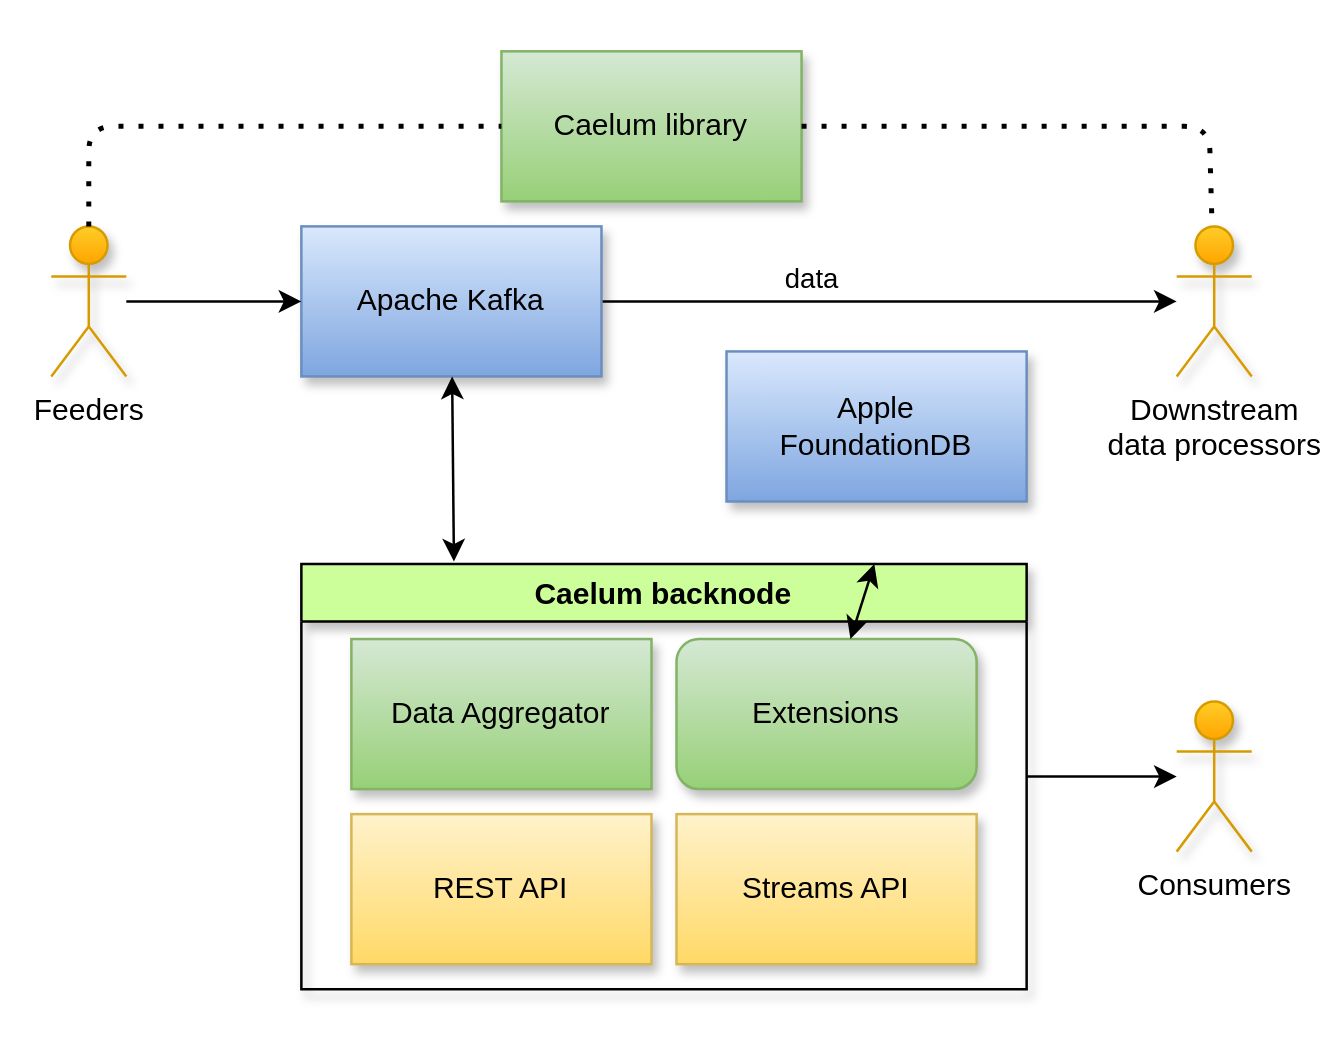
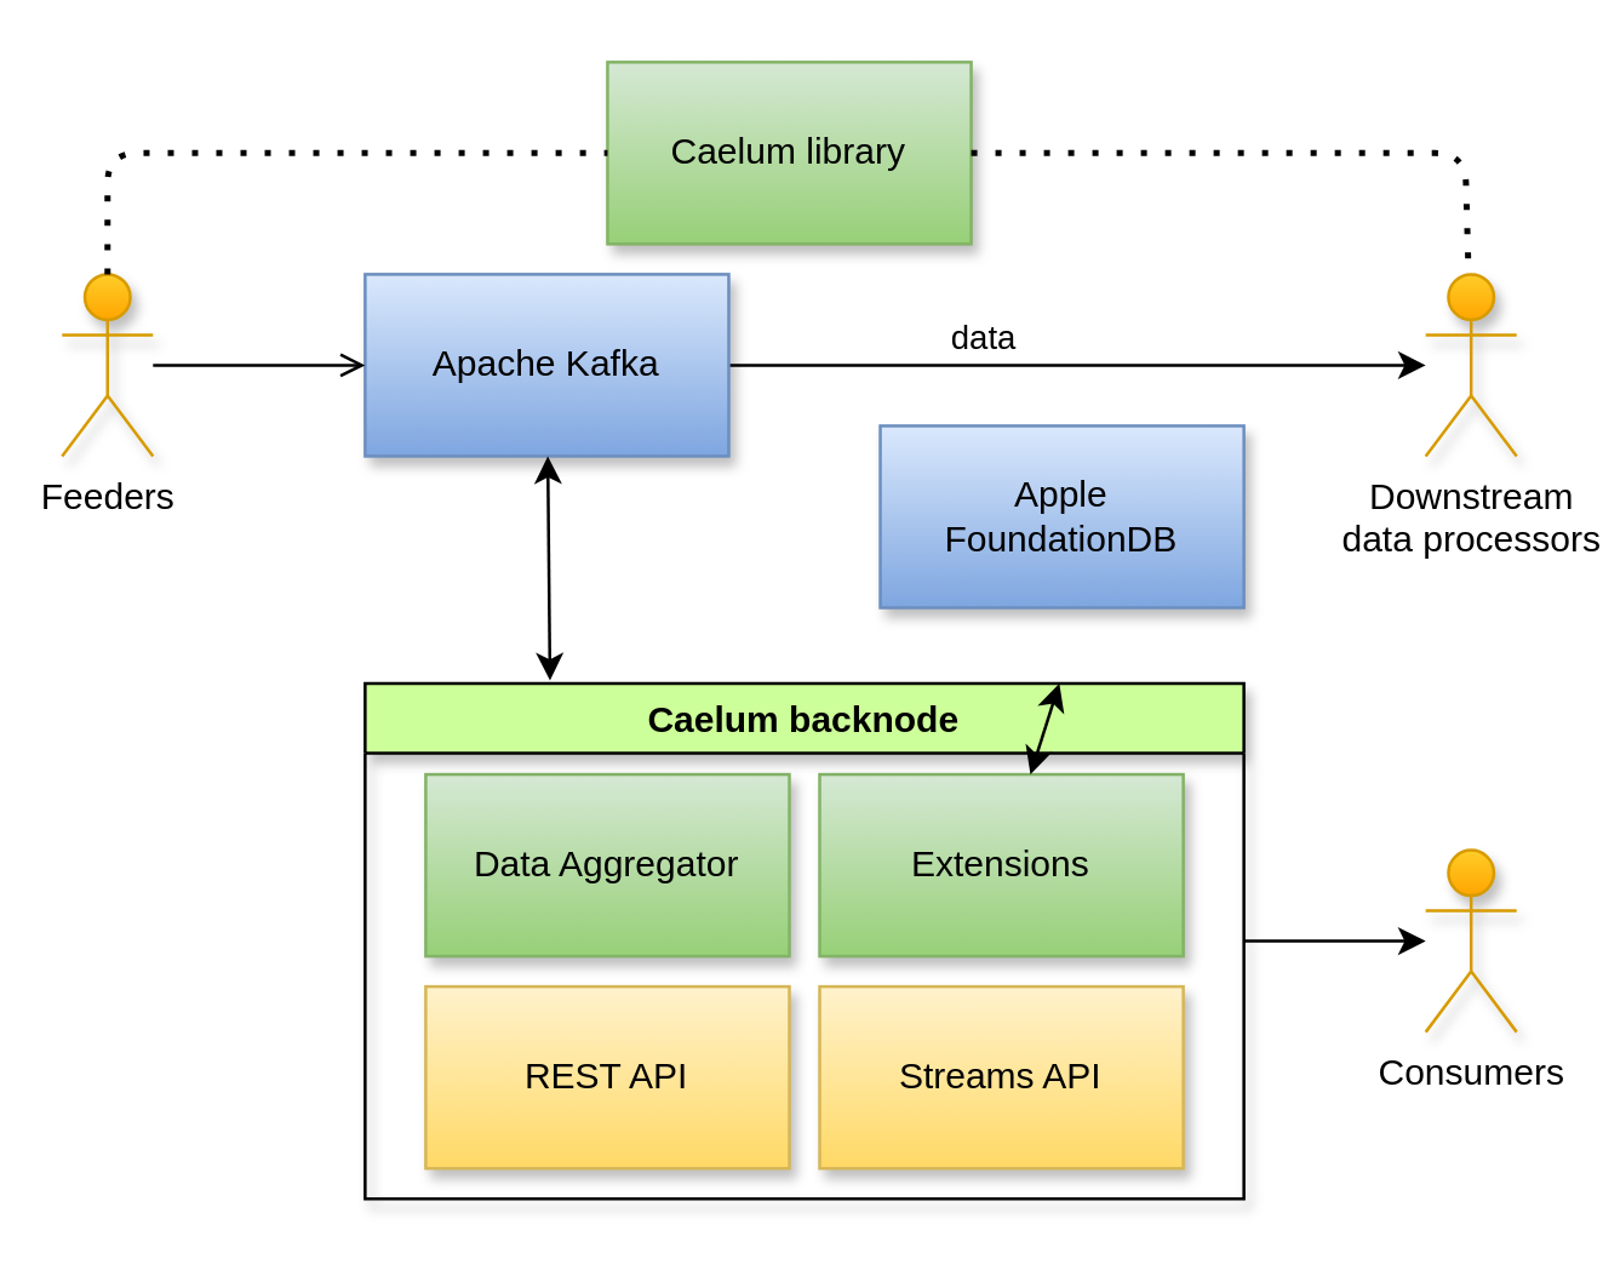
- <mxCell id="17" value="" style="endArrow=classic;html=1;entryX=0;entryY=0.5;entryDx=0;entryDy=0;" edge="1" parent="1" source="7" target="4"><mxGeometry width="50" height="50" relative="1" as="geometry"><mxPoint x="250" y="320" as="sourcePoint" /><mxPoint x="300" y="270" as="targetPoint" /><Array as="points" /></mxGeometry></mxCell>
+ <mxCell id="17" value="" style="endArrow=open;html=1;entryX=0;entryY=0.5;entryDx=0;entryDy=0;" edge="1" parent="1" source="7" target="4"><mxGeometry width="50" height="50" relative="1" as="geometry"><mxPoint x="250" y="320" as="sourcePoint" /><mxPoint x="300" y="270" as="targetPoint" /><Array as="points" /></mxGeometry></mxCell>
- <mxCell id="13" value="Extensions" style="whiteSpace=wrap;html=1;shadow=1;glass=0;sketch=0;fillColor=#d5e8d4;gradientColor=#97d077;strokeColor=#82b366;rounded=1;" vertex="1" parent="1"><mxGeometry x="270" y="255" width="120" height="60" as="geometry" /></mxCell>
+ <mxCell id="13" value="Extensions" style="rounded=0;whiteSpace=wrap;html=1;shadow=1;glass=0;sketch=0;fillColor=#d5e8d4;gradientColor=#97d077;strokeColor=#82b366;" vertex="1" parent="1"><mxGeometry x="270" y="255" width="120" height="60" as="geometry" /></mxCell>
